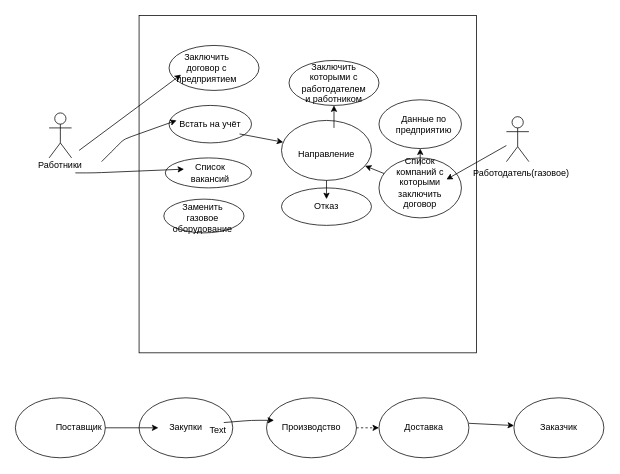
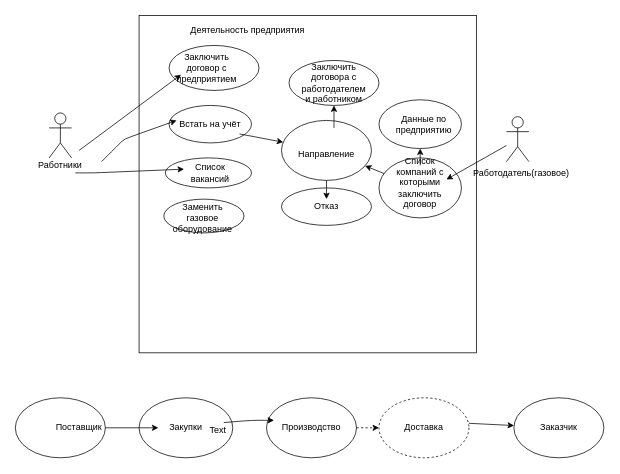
+ <mxCell id="4" value="Деятельность предприятия" style="text;html=1;strokeColor=none;fillColor=none;align=center;verticalAlign=middle;whiteSpace=wrap;rounded=0;" vertex="1" parent="1"><mxGeometry x="215" y="30" width="230" height="20" as="geometry" /></mxCell>
- <mxCell id="19" value="Заключить которыми с работодателем и работником" style="text;html=1;strokeColor=none;fillColor=none;align=center;verticalAlign=middle;whiteSpace=wrap;rounded=0;" vertex="1" parent="1"><mxGeometry x="405" y="100" width="80" height="20" as="geometry" /></mxCell>
+ <mxCell id="19" value="Заключить договора с работодателем и работником" style="text;html=1;strokeColor=none;fillColor=none;align=center;verticalAlign=middle;whiteSpace=wrap;rounded=0;" vertex="1" parent="1"><mxGeometry x="405" y="100" width="80" height="20" as="geometry" /></mxCell>
- <mxCell id="42" value="Доставка" style="ellipse;whiteSpace=wrap;html=1;" vertex="1" parent="1"><mxGeometry x="505" y="530" width="120" height="80" as="geometry" /></mxCell>
+ <mxCell id="42" value="Доставка" style="ellipse;whiteSpace=wrap;html=1;dashed=1;" vertex="1" parent="1"><mxGeometry x="505" y="530" width="120" height="80" as="geometry" /></mxCell>
